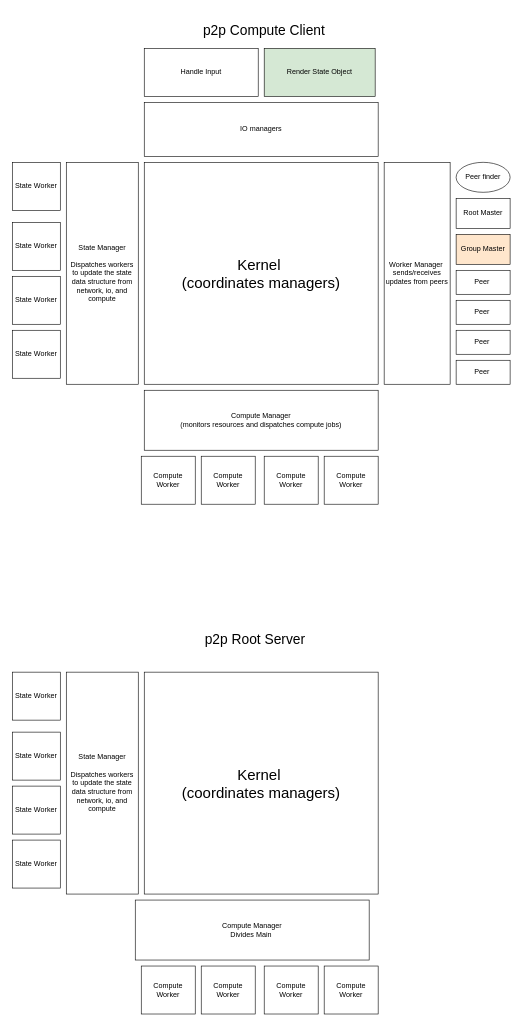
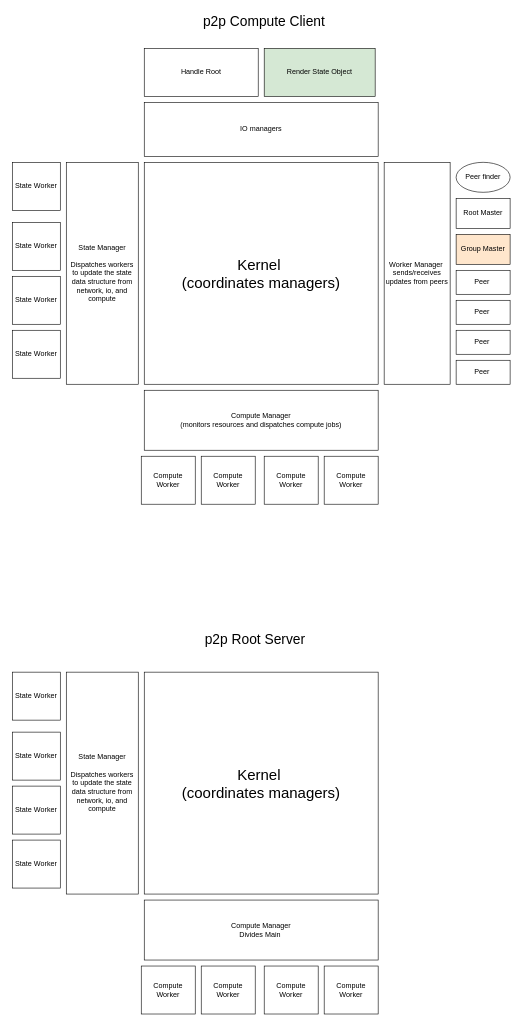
- <mxCell id="24" value="&lt;font style=&quot;font-size: 23px;&quot;&gt;p2p Compute Client&lt;/font&gt;" style="text;html=1;align=center;verticalAlign=middle;whiteSpace=wrap;rounded=0;" vertex="1" parent="1"><mxGeometry x="230" y="35" width="420" height="30" as="geometry" /></mxCell>
+ <mxCell id="24" value="&lt;font style=&quot;font-size: 23px;&quot;&gt;p2p Compute Client&lt;/font&gt;" style="text;html=1;align=center;verticalAlign=middle;whiteSpace=wrap;rounded=0;" vertex="1" parent="1"><mxGeometry x="230" y="20" width="420" height="30" as="geometry" /></mxCell>
- <mxCell id="13" value="Handle Input" style="rounded=0;whiteSpace=wrap;html=1;" vertex="1" parent="1"><mxGeometry x="240" y="80" width="190" height="80" as="geometry" /></mxCell>
+ <mxCell id="13" value="Handle Root" style="rounded=0;whiteSpace=wrap;html=1;" vertex="1" parent="1"><mxGeometry x="240" y="80" width="190" height="80" as="geometry" /></mxCell>
- <mxCell id="32" value="Compute Manager&lt;br&gt;Divides Main&amp;nbsp;" style="rounded=0;whiteSpace=wrap;html=1;" vertex="1" parent="1"><mxGeometry x="225" y="1500" width="390" height="100" as="geometry" /></mxCell>
+ <mxCell id="32" value="Compute Manager&lt;br&gt;Divides Main&amp;nbsp;" style="rounded=0;whiteSpace=wrap;html=1;" vertex="1" parent="1"><mxGeometry x="240" y="1500" width="390" height="100" as="geometry" /></mxCell>
